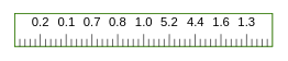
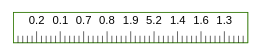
- <mxCell id="10" value="1.0" style="text;html=1;resizable=0;autosize=1;align=center;verticalAlign=middle;points=[];fillColor=none;strokeColor=none;rounded=0;fontSize=19;" parent="2" vertex="1"><mxGeometry x="177.165" y="0.006" width="39.37" height="27.559" as="geometry" /></mxCell>
+ <mxCell id="10" value="1.9" style="text;html=1;resizable=0;autosize=1;align=center;verticalAlign=middle;points=[];fillColor=none;strokeColor=none;rounded=0;fontSize=19;" parent="2" vertex="1"><mxGeometry x="177.165" y="0.006" width="39.37" height="27.559" as="geometry" /></mxCell>
- <mxCell id="21" value="4.4" style="text;html=1;resizable=0;autosize=1;align=center;verticalAlign=middle;points=[];fillColor=none;strokeColor=none;rounded=0;fontSize=19;" parent="2" vertex="1"><mxGeometry x="255.899" y="0.01" width="39.37" height="27.559" as="geometry" /></mxCell>
+ <mxCell id="21" value="1.4" style="text;html=1;resizable=0;autosize=1;align=center;verticalAlign=middle;points=[];fillColor=none;strokeColor=none;rounded=0;fontSize=19;" parent="2" vertex="1"><mxGeometry x="255.899" y="0.01" width="39.37" height="27.559" as="geometry" /></mxCell>
